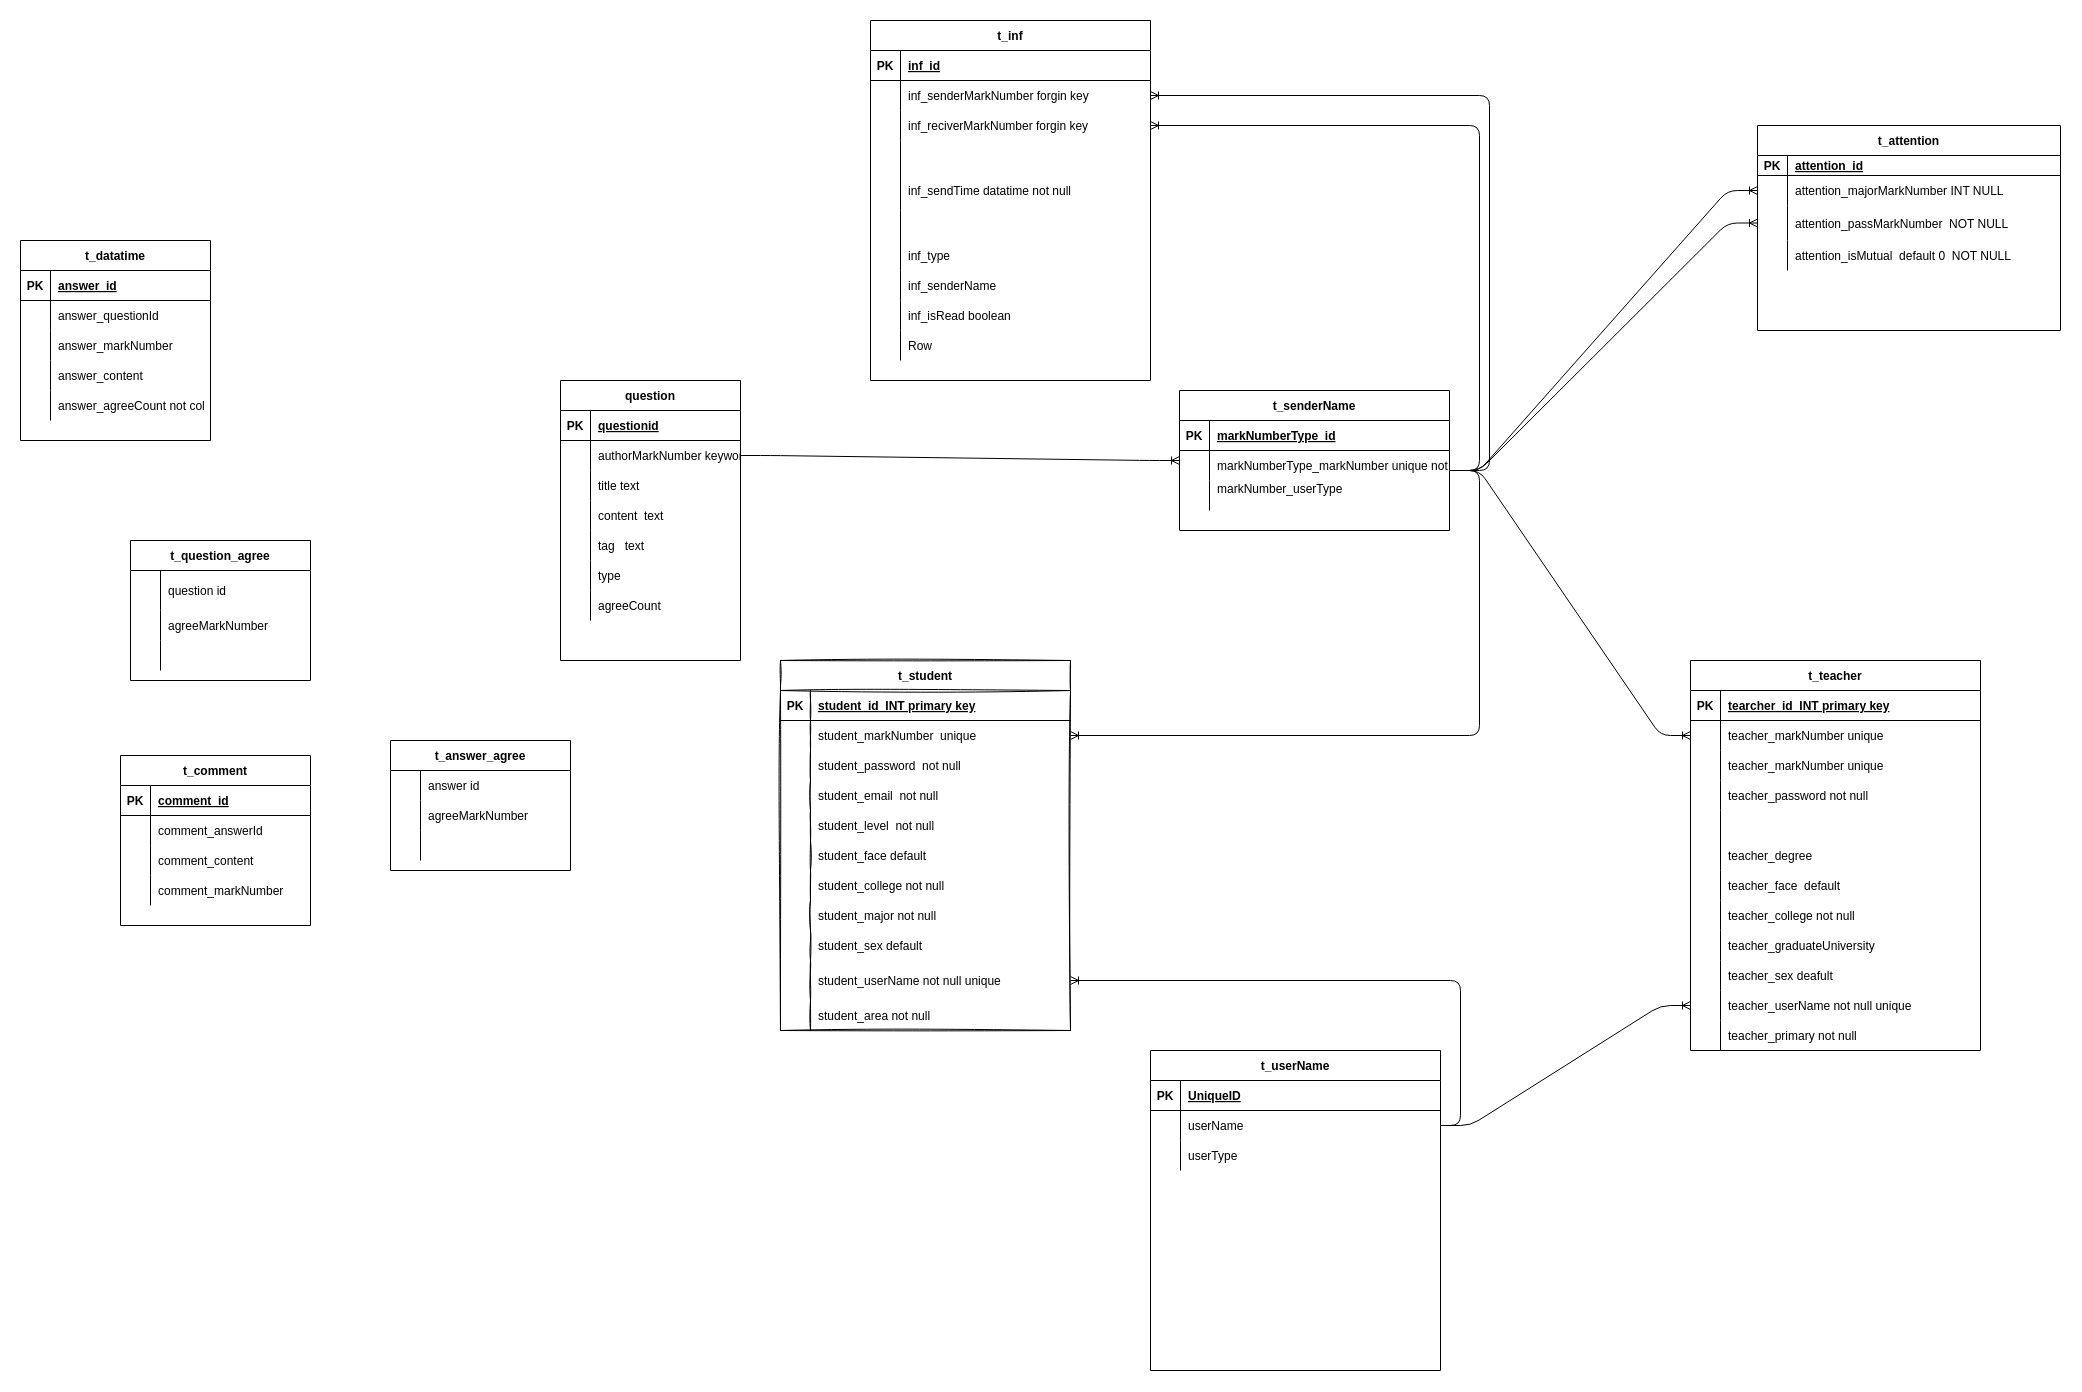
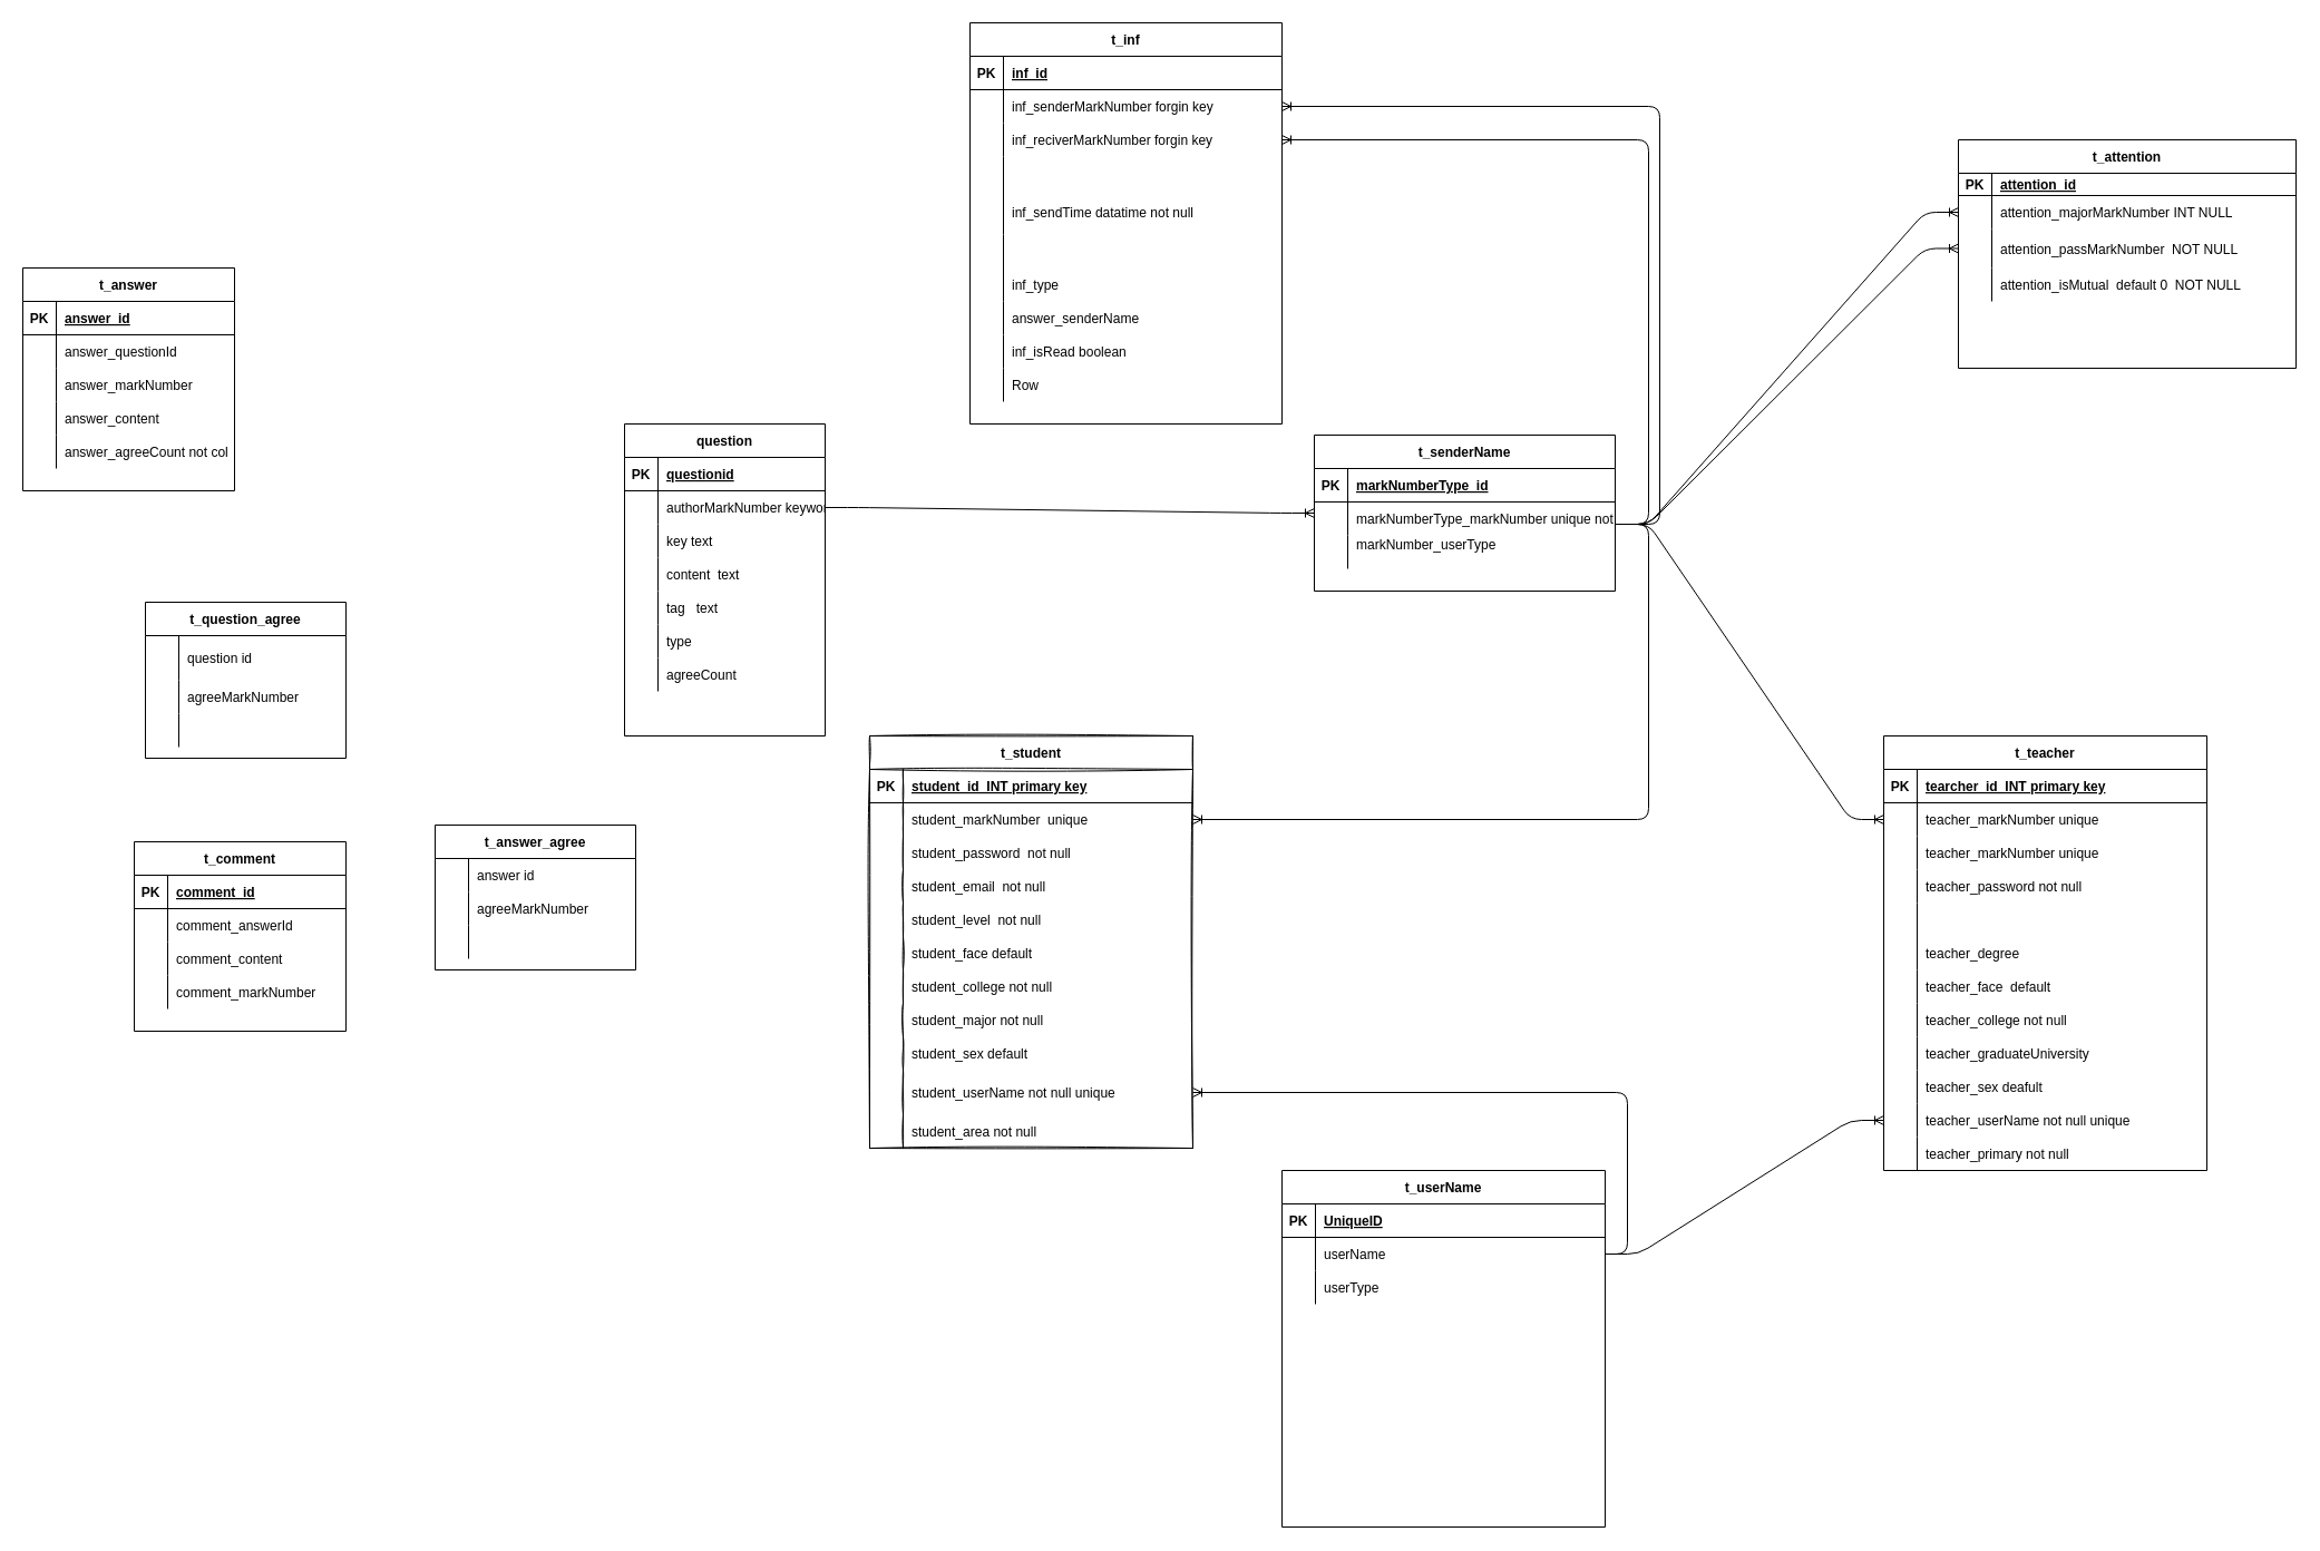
- <mxCell id="168" value="t_datatime" style="shape=table;startSize=30;container=1;collapsible=1;childLayout=tableLayout;fixedRows=1;rowLines=0;fontStyle=1;align=center;resizeLast=1;" parent="1" vertex="1"><mxGeometry x="20" y="240" width="190" height="200" as="geometry" /></mxCell>
+ <mxCell id="168" value="t_answer" style="shape=table;startSize=30;container=1;collapsible=1;childLayout=tableLayout;fixedRows=1;rowLines=0;fontStyle=1;align=center;resizeLast=1;" parent="1" vertex="1"><mxGeometry x="20" y="240" width="190" height="200" as="geometry" /></mxCell>
- <mxCell id="126" value="inf_senderName" style="shape=partialRectangle;connectable=0;fillColor=none;top=0;left=0;bottom=0;right=0;align=left;spacingLeft=6;overflow=hidden;" parent="124" vertex="1"><mxGeometry x="30" width="250" height="30" as="geometry" /></mxCell>
+ <mxCell id="126" value="answer_senderName" style="shape=partialRectangle;connectable=0;fillColor=none;top=0;left=0;bottom=0;right=0;align=left;spacingLeft=6;overflow=hidden;" parent="124" vertex="1"><mxGeometry x="30" width="250" height="30" as="geometry" /></mxCell>
- <mxCell id="206" value="title text" style="shape=partialRectangle;connectable=0;fillColor=none;top=0;left=0;bottom=0;right=0;align=left;spacingLeft=6;overflow=hidden;" parent="204" vertex="1"><mxGeometry x="30" width="150" height="30" as="geometry" /></mxCell>
+ <mxCell id="206" value="key text" style="shape=partialRectangle;connectable=0;fillColor=none;top=0;left=0;bottom=0;right=0;align=left;spacingLeft=6;overflow=hidden;" parent="204" vertex="1"><mxGeometry x="30" width="150" height="30" as="geometry" /></mxCell>
